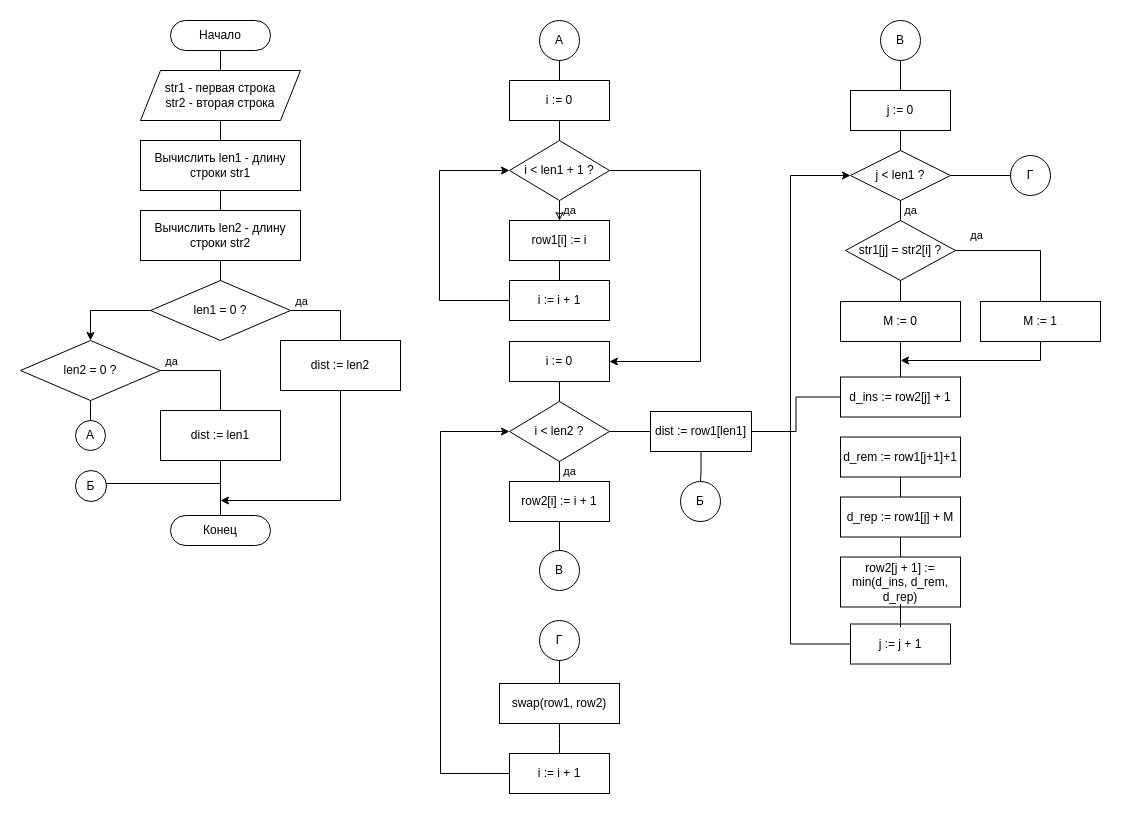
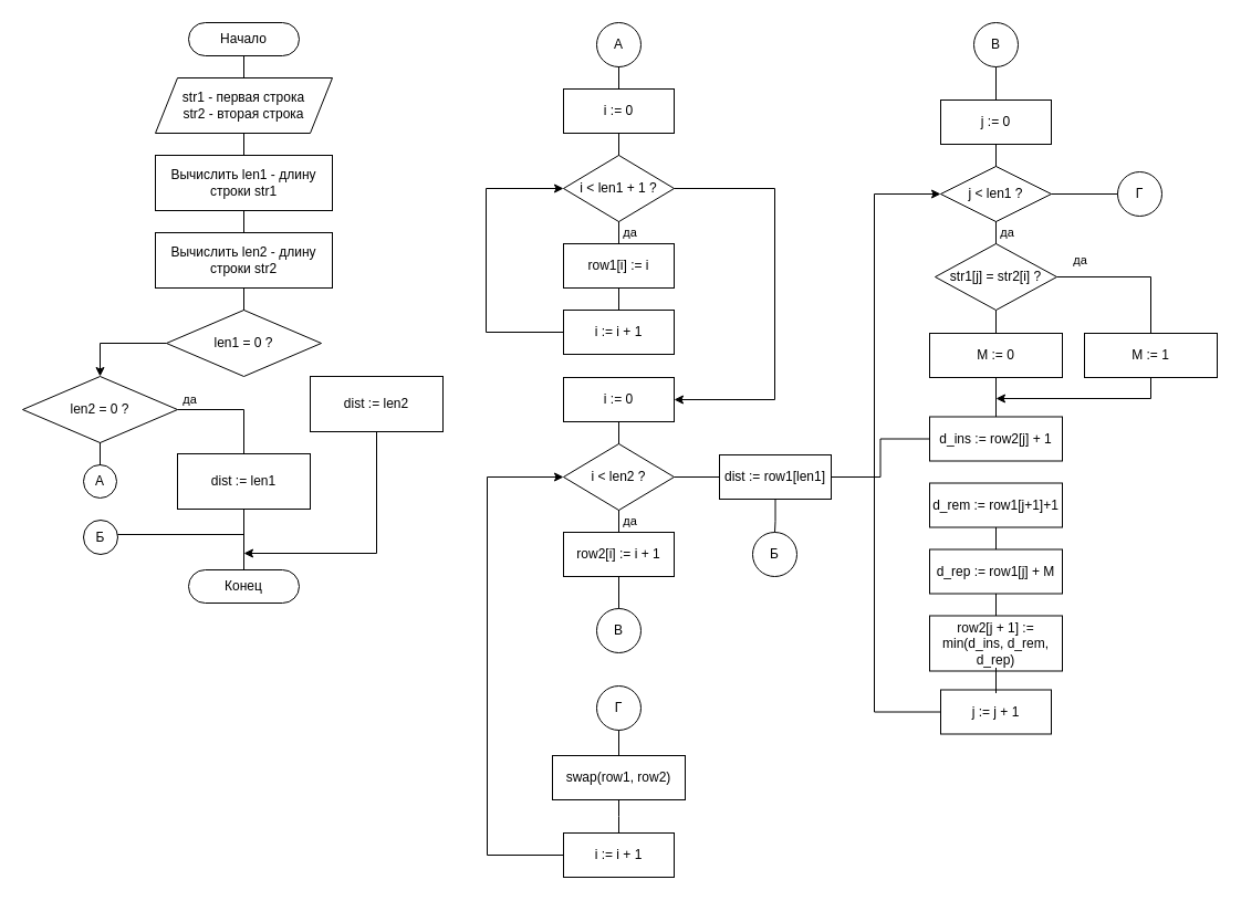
- <mxCell id="31" value="да" style="edgeStyle=orthogonalEdgeStyle;rounded=0;orthogonalLoop=1;jettySize=auto;html=1;endArrow=classic;endFill=0;strokeWidth=1;fillColor=none;labelBackgroundColor=none;" parent="1" source="33" target="37" edge="1"><mxGeometry x="0.667" y="10" relative="1" as="geometry"><mxPoint as="offset" /></mxGeometry></mxCell>
+ <mxCell id="31" value="да" style="edgeStyle=orthogonalEdgeStyle;rounded=0;orthogonalLoop=1;jettySize=auto;html=1;endArrow=none;endFill=0;strokeWidth=1;fillColor=none;labelBackgroundColor=none;" parent="1" source="33" target="37" edge="1"><mxGeometry x="0.667" y="10" relative="1" as="geometry"><mxPoint as="offset" /></mxGeometry></mxCell>
- <mxCell id="13" style="edgeStyle=orthogonalEdgeStyle;rounded=0;orthogonalLoop=1;jettySize=auto;html=1;exitX=1;exitY=0.5;exitDx=0;exitDy=0;endArrow=none;endFill=0;fillColor=none;labelBackgroundColor=none;" parent="1" source="16" target="12" edge="1"><mxGeometry relative="1" as="geometry" /></mxCell>
- <mxCell id="14" value="да" style="edgeLabel;html=1;align=center;verticalAlign=middle;resizable=0;points=[];fillColor=none;labelBackgroundColor=none;" parent="13" vertex="1" connectable="0"><mxGeometry x="-0.267" y="3" relative="1" as="geometry"><mxPoint x="-19" y="-7" as="offset" /></mxGeometry></mxCell>
